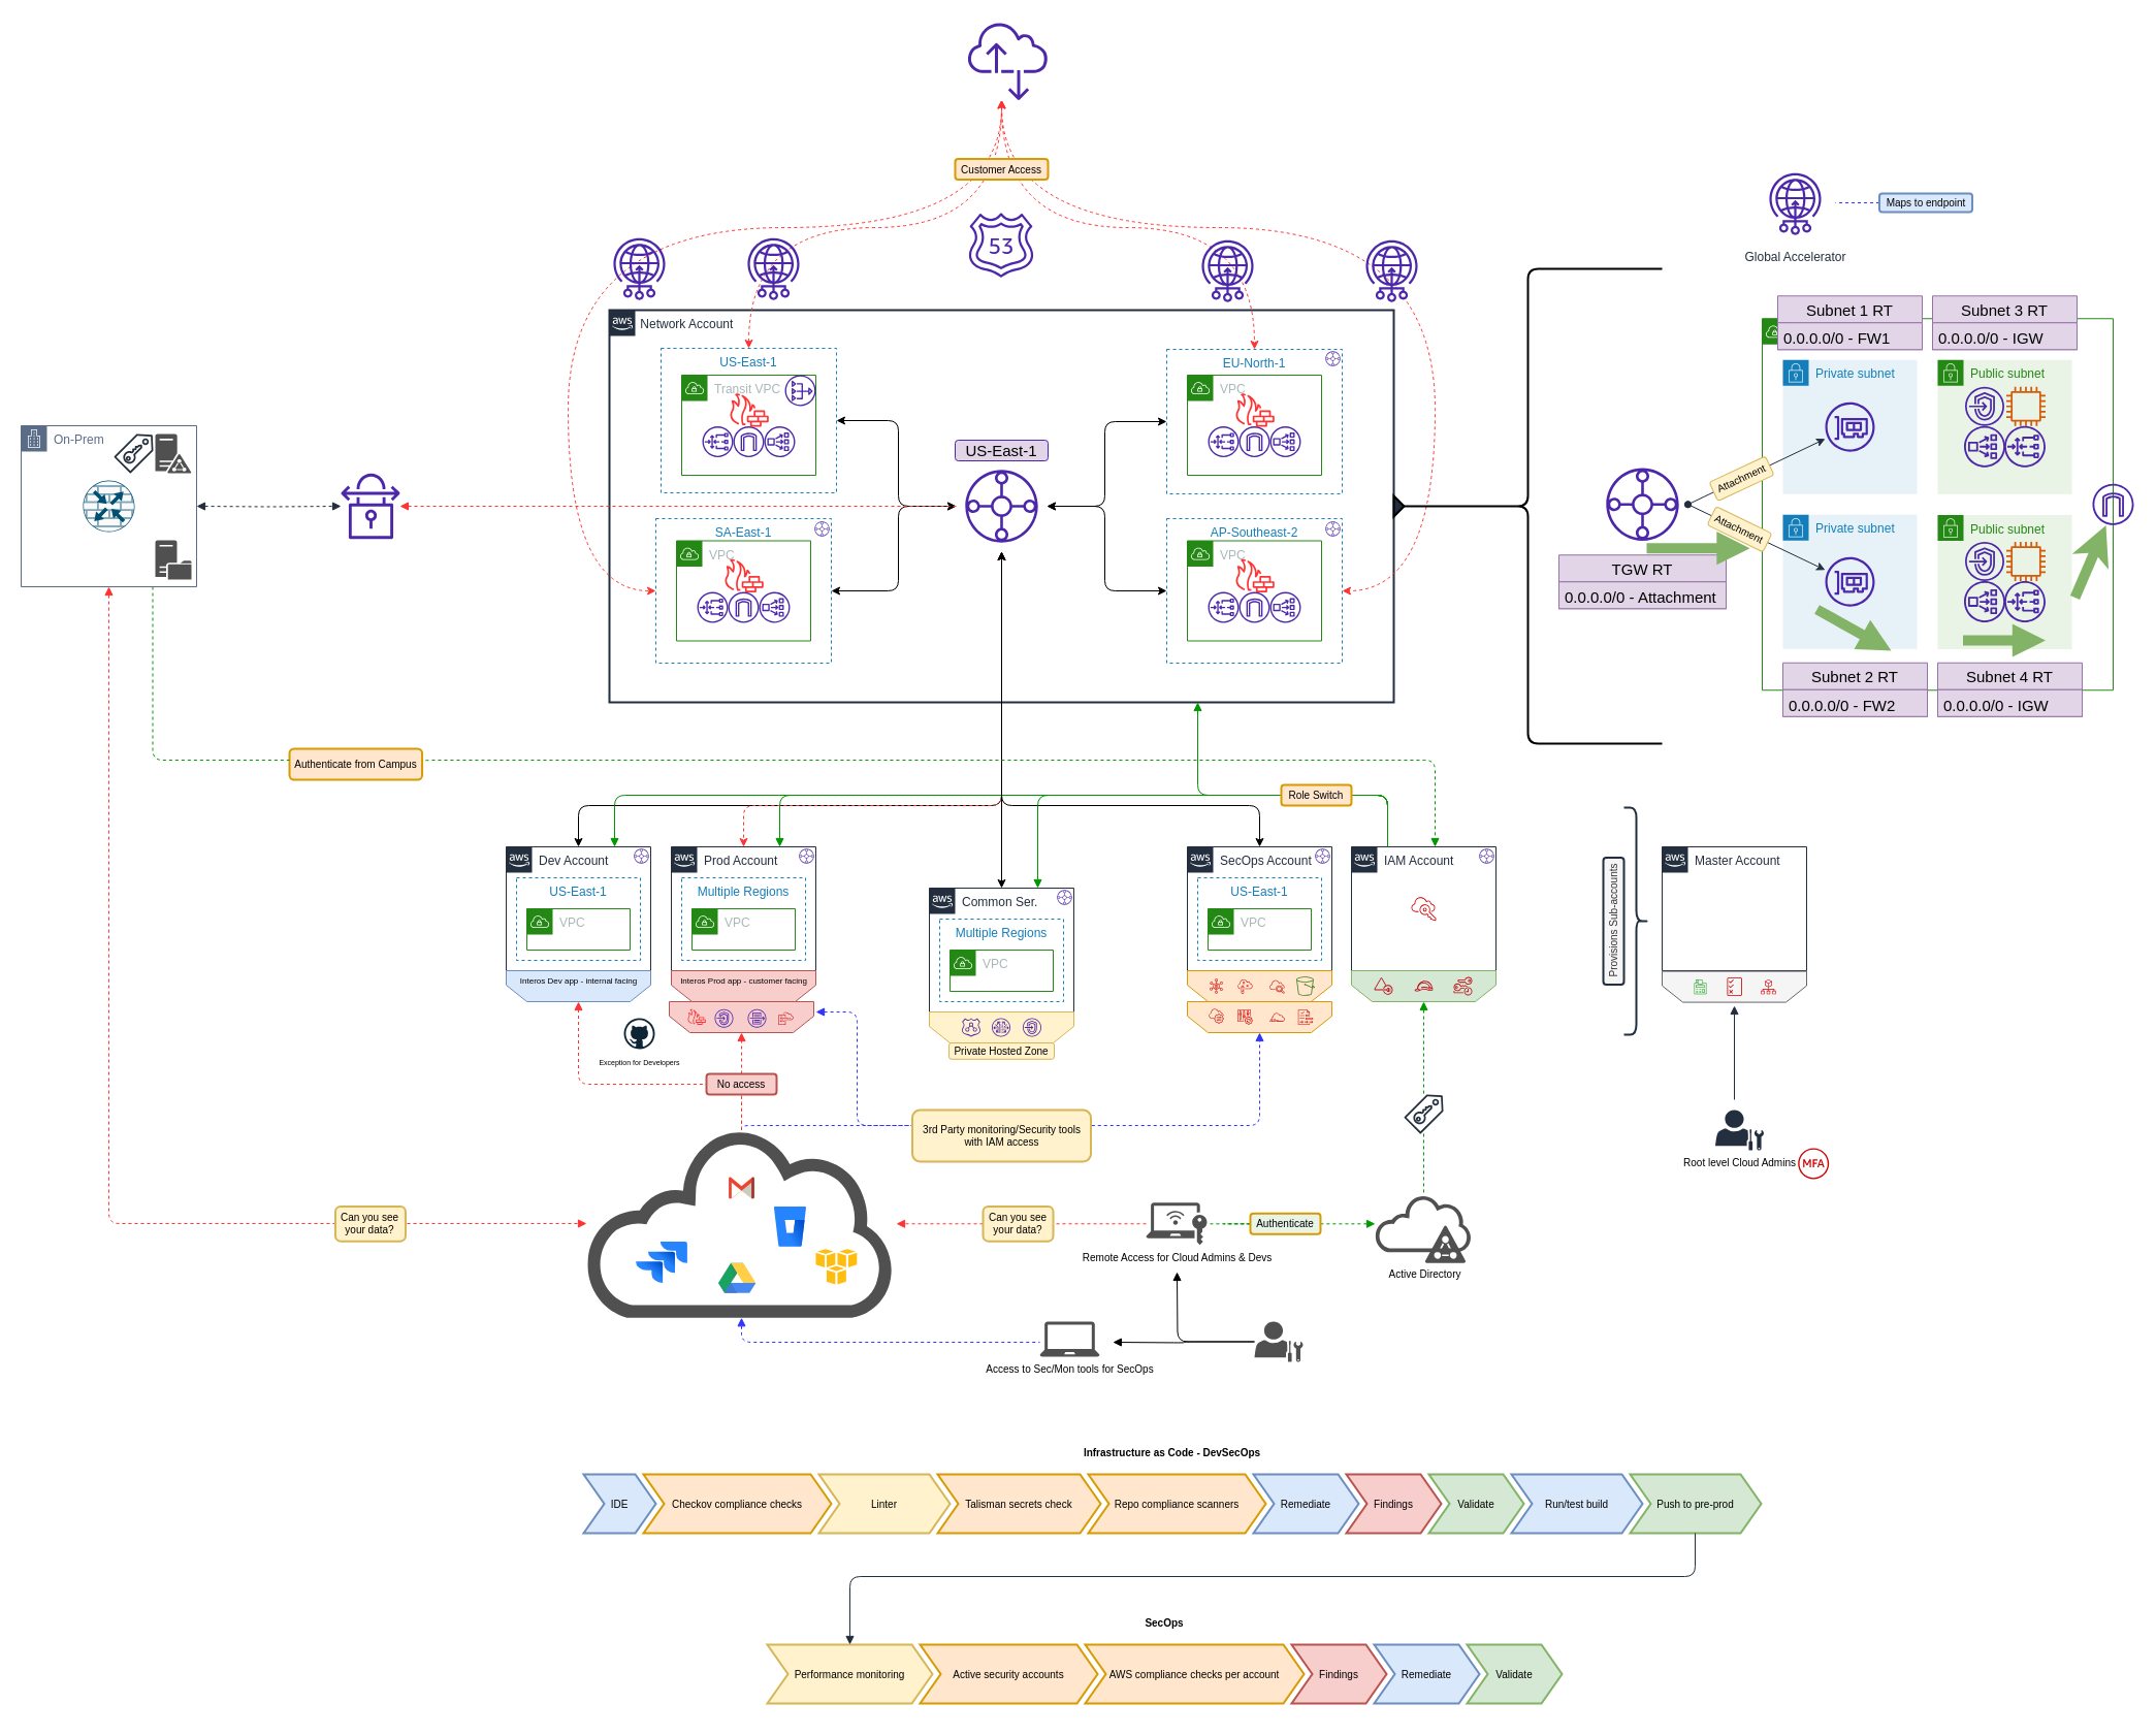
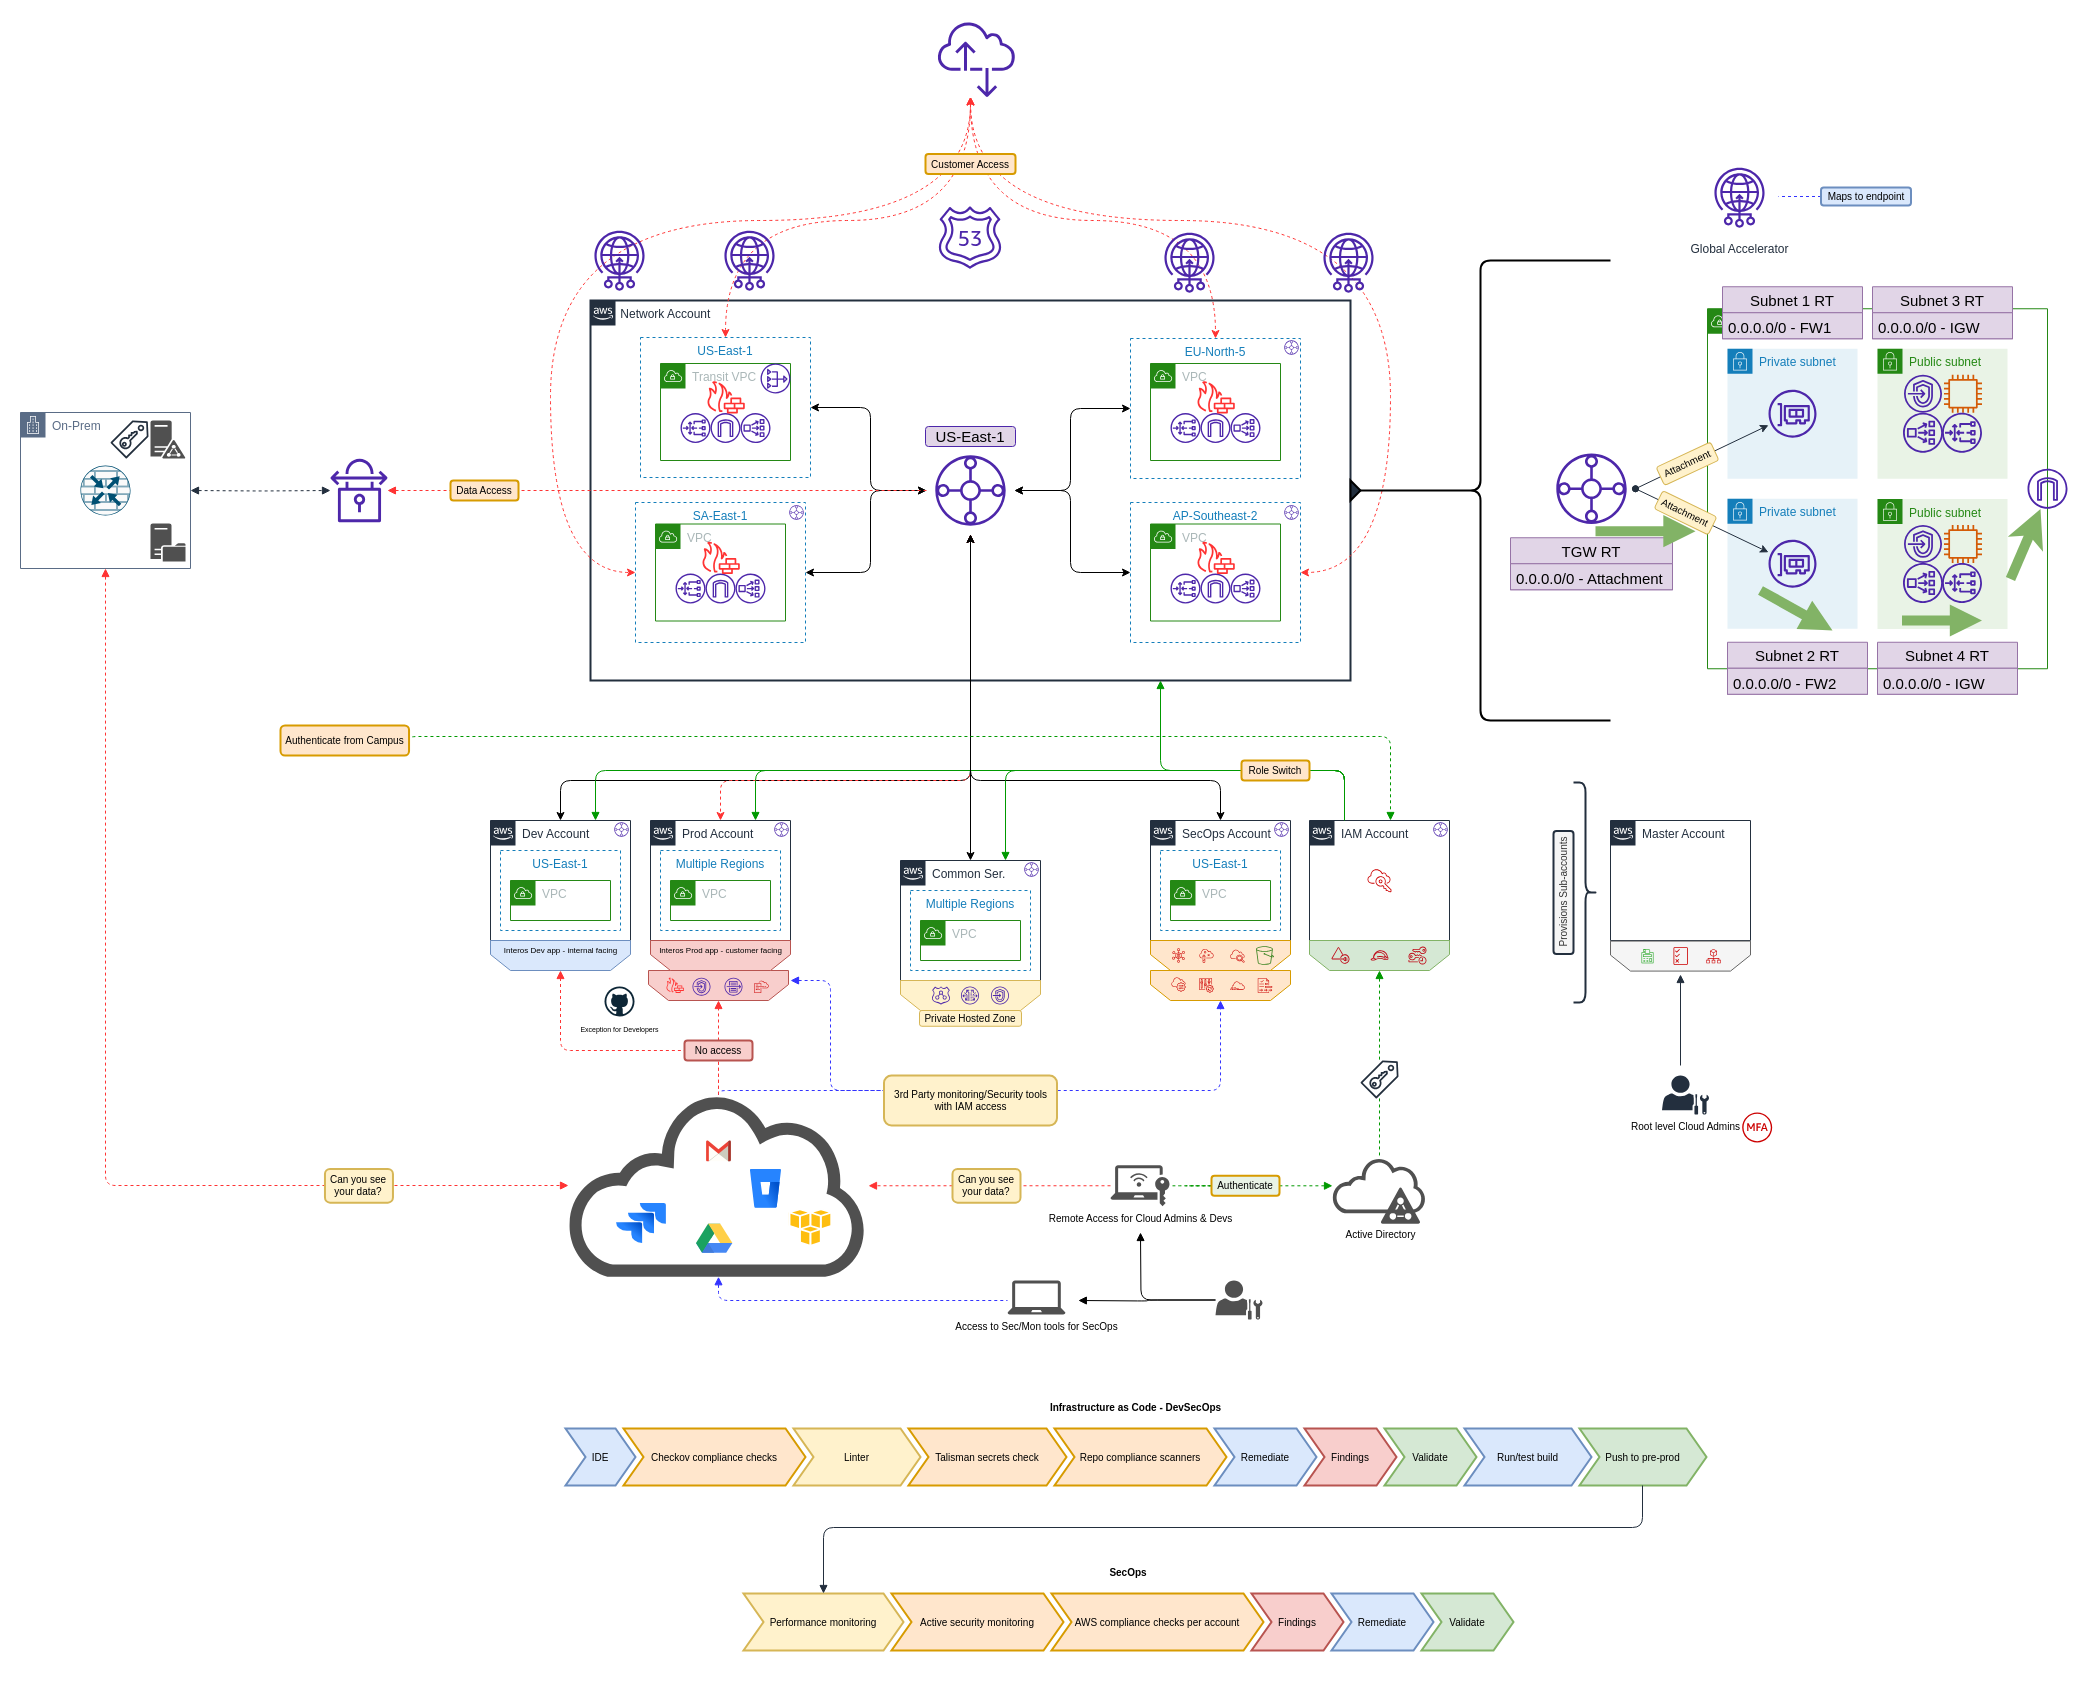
- <mxCell id="14" value="EU-North-1" style="fillColor=none;strokeColor=#147EBA;dashed=1;verticalAlign=top;fontStyle=0;fontColor=#147EBA;comic=0;" parent="6" vertex="1"><mxGeometry x="540" y="38" width="170" height="140" as="geometry" /></mxCell>
+ <mxCell id="14" value="EU-North-5" style="fillColor=none;strokeColor=#147EBA;dashed=1;verticalAlign=top;fontStyle=0;fontColor=#147EBA;comic=0;" parent="6" vertex="1"><mxGeometry x="540" y="38" width="170" height="140" as="geometry" /></mxCell>
+ <mxCell id="146" value="Data Access" style="rounded=1;whiteSpace=wrap;html=1;labelBackgroundColor=none;fontSize=10;strokeColor=#d79b00;strokeWidth=2;fillColor=#ffe6cc;comic=0;" parent="1" vertex="1"><mxGeometry x="450" y="480" width="68" height="20" as="geometry" /></mxCell>
- <mxCell id="143" value="" style="edgeStyle=orthogonalEdgeStyle;orthogonalLoop=1;jettySize=auto;html=1;dashed=1;fontSize=10;fontColor=none;startArrow=none;startFill=0;endArrow=none;endFill=1;endSize=6;strokeColor=#009900;strokeWidth=1;elbow=vertical;comic=0;exitX=0.75;exitY=1;exitDx=0;exitDy=0;" parent="1" source="77" target="142" edge="1"><mxGeometry relative="1" as="geometry"><mxPoint x="360" y="521.643" as="sourcePoint" /><mxPoint x="1390" y="820" as="targetPoint" /><Array as="points"><mxPoint x="148" y="736" /></Array></mxGeometry></mxCell>
- <mxCell id="178" value="Active security accounts" style="shape=step;perimeter=stepPerimeter;fixedSize=1;points=[];rounded=0;labelBackgroundColor=none;fontSize=10;strokeColor=#d79b00;strokeWidth=2;fillColor=#ffe6cc;comic=0;" parent="176" vertex="1"><mxGeometry x="158" y="33" width="172" height="57" as="geometry" /></mxCell>
+ <mxCell id="178" value="Active security monitoring" style="shape=step;perimeter=stepPerimeter;fixedSize=1;points=[];rounded=0;labelBackgroundColor=none;fontSize=10;strokeColor=#d79b00;strokeWidth=2;fillColor=#ffe6cc;comic=0;" parent="176" vertex="1"><mxGeometry x="158" y="33" width="172" height="57" as="geometry" /></mxCell>
